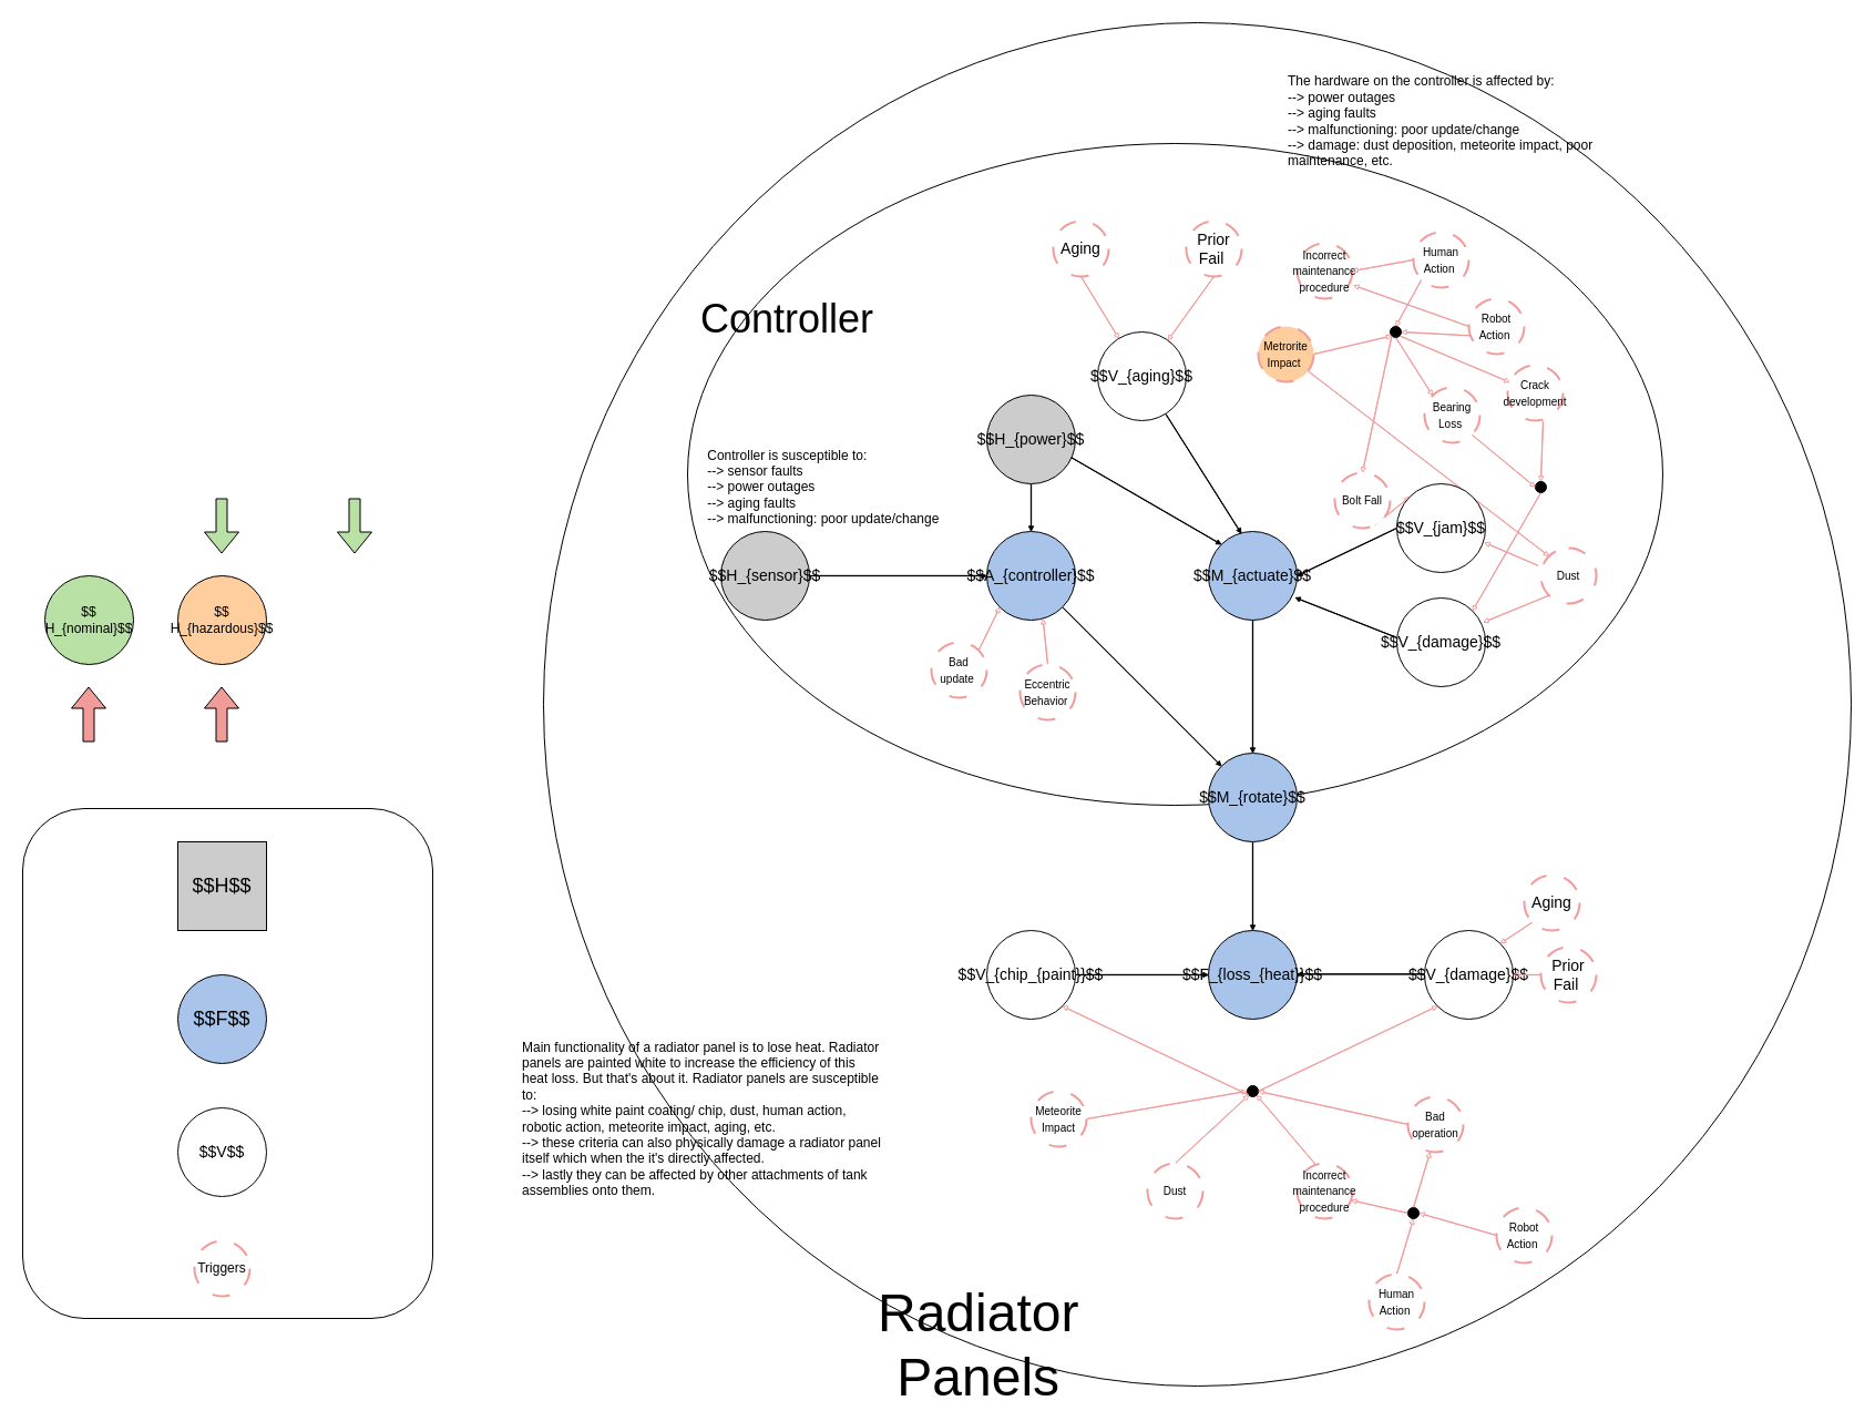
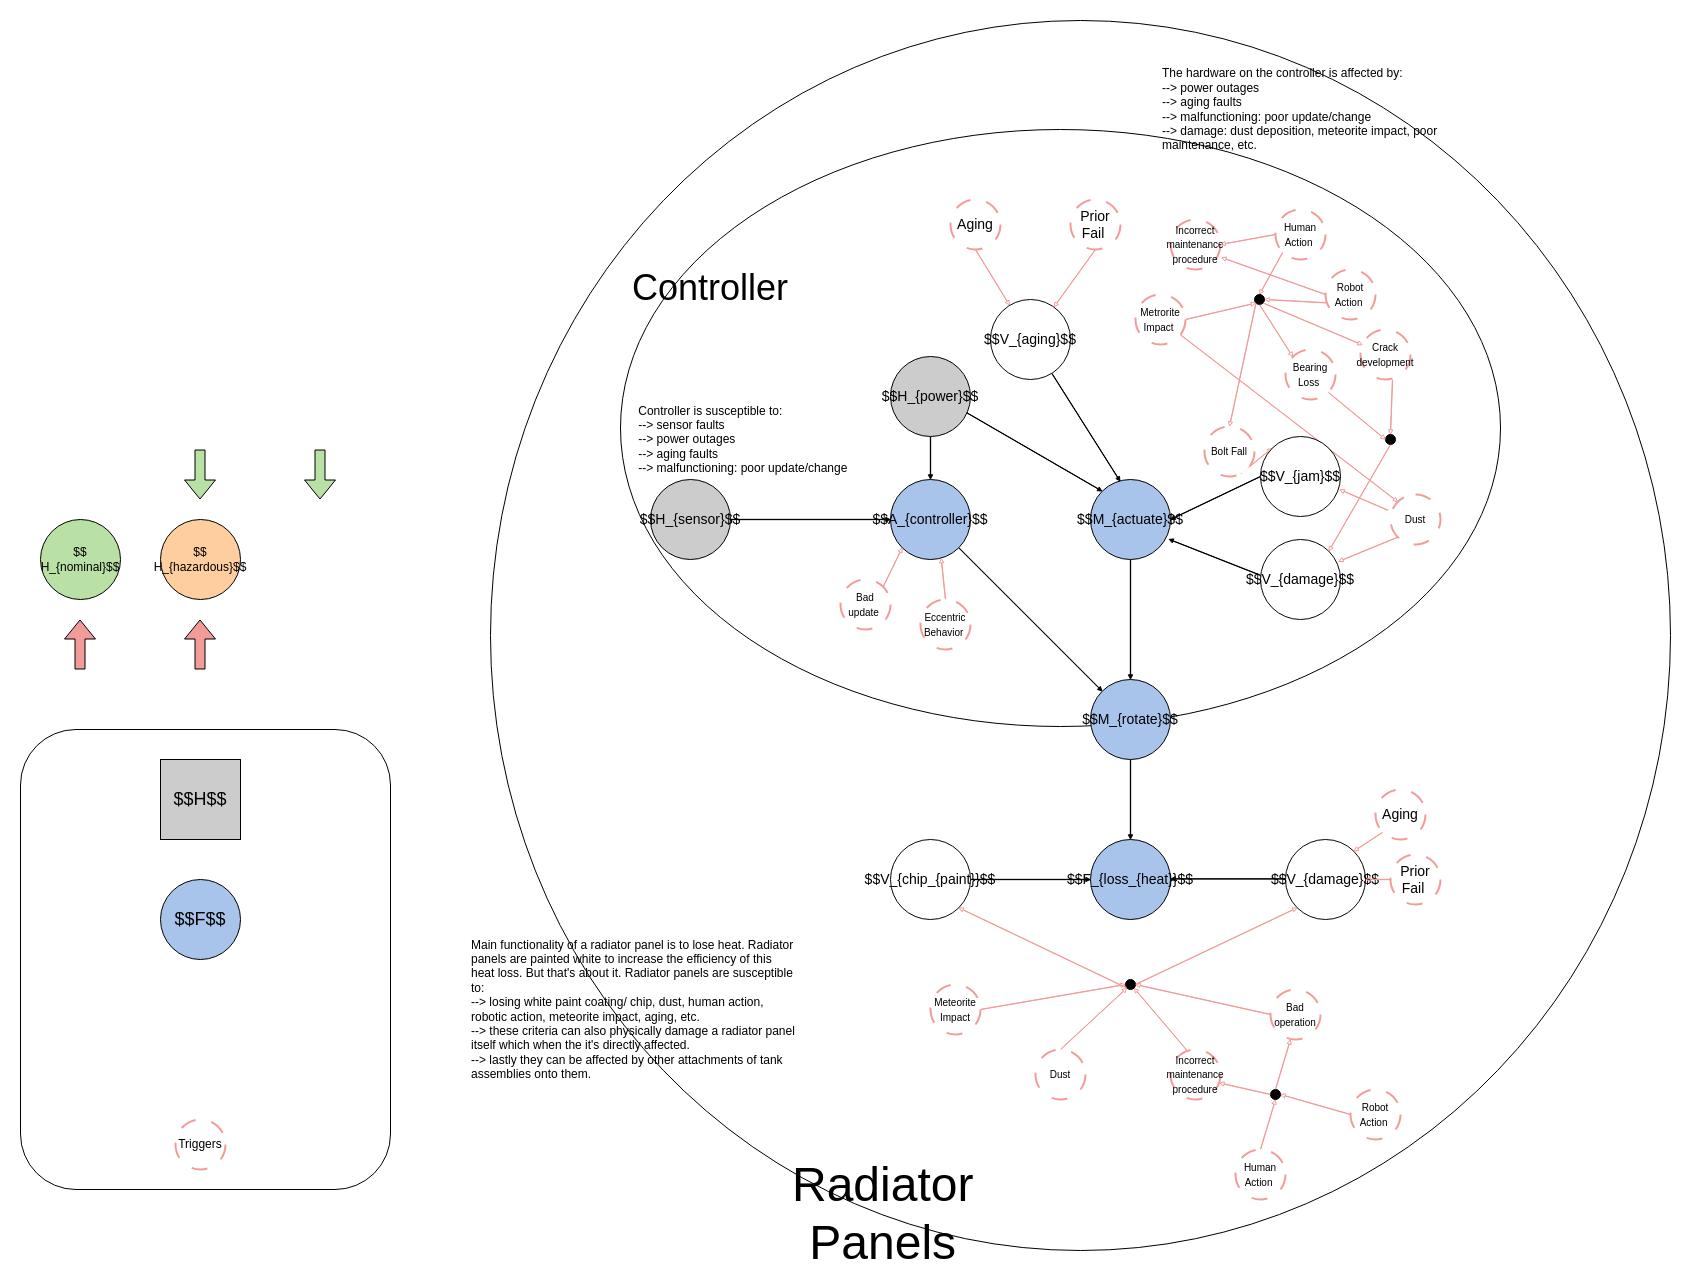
- <mxCell id="85" value="&lt;font style=&quot;font-size: 10px;&quot;&gt;Metrorite Impact&amp;nbsp;&lt;/font&gt;" style="ellipse;whiteSpace=wrap;html=1;aspect=fixed;fillColor=#ffce9f;strokeColor=#F19C99;strokeWidth=2;dashed=1;dashPattern=8 8;" parent="1" vertex="1"><mxGeometry x="1135" y="294" width="50" height="50" as="geometry" /></mxCell>
+ <mxCell id="85" value="&lt;font style=&quot;font-size: 10px;&quot;&gt;Metrorite Impact&amp;nbsp;&lt;/font&gt;" style="ellipse;whiteSpace=wrap;html=1;aspect=fixed;fillColor=#FFFFFF;strokeColor=#F19C99;strokeWidth=2;dashed=1;dashPattern=8 8;" parent="1" vertex="1"><mxGeometry x="1135" y="294" width="50" height="50" as="geometry" /></mxCell>
- <mxCell id="32" value="&lt;font style=&quot;font-size: 14px;&quot;&gt;$$V$$&lt;/font&gt;" style="ellipse;whiteSpace=wrap;html=1;aspect=fixed;fillColor=#FFFFFF;strokeColor=#080505;strokeWidth=1;" parent="1" vertex="1"><mxGeometry x="160" y="999" width="80" height="80" as="geometry" /></mxCell>
